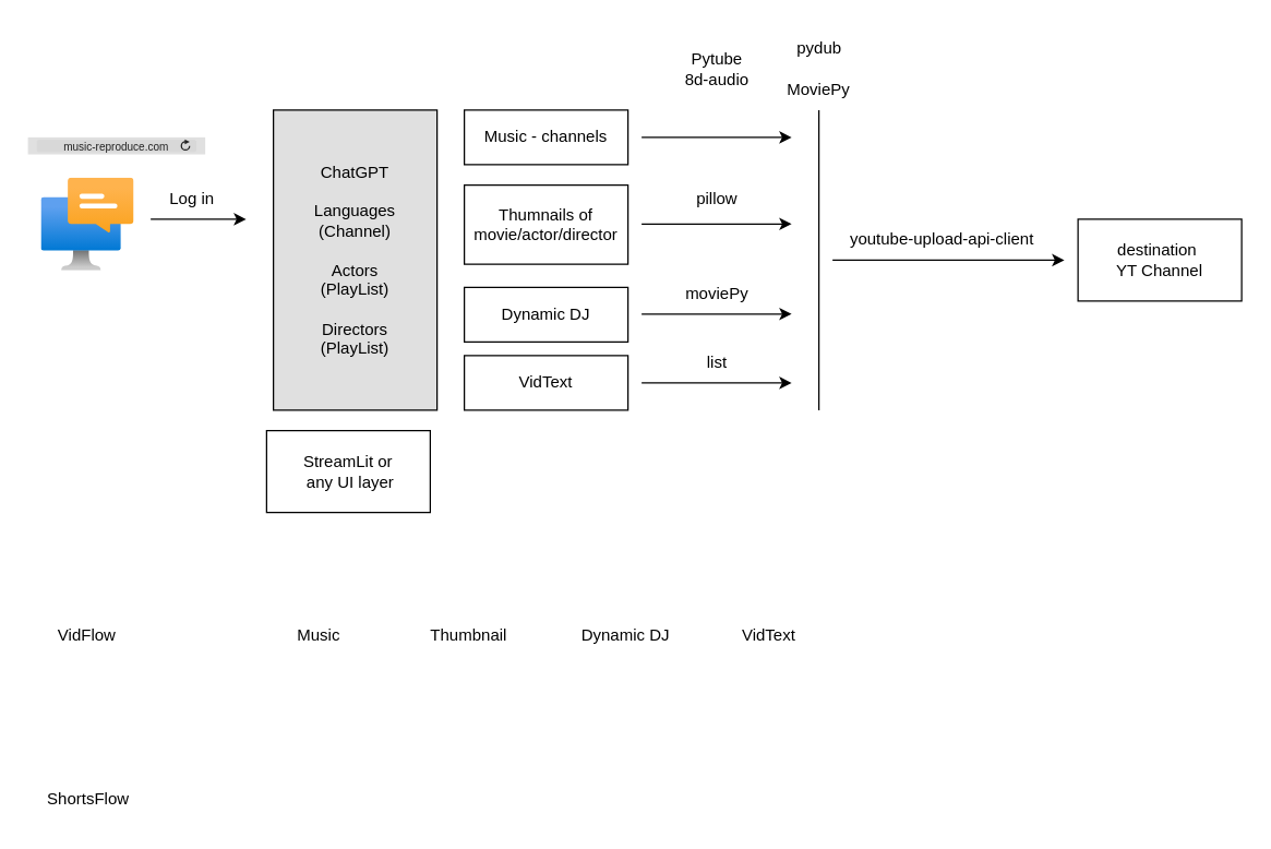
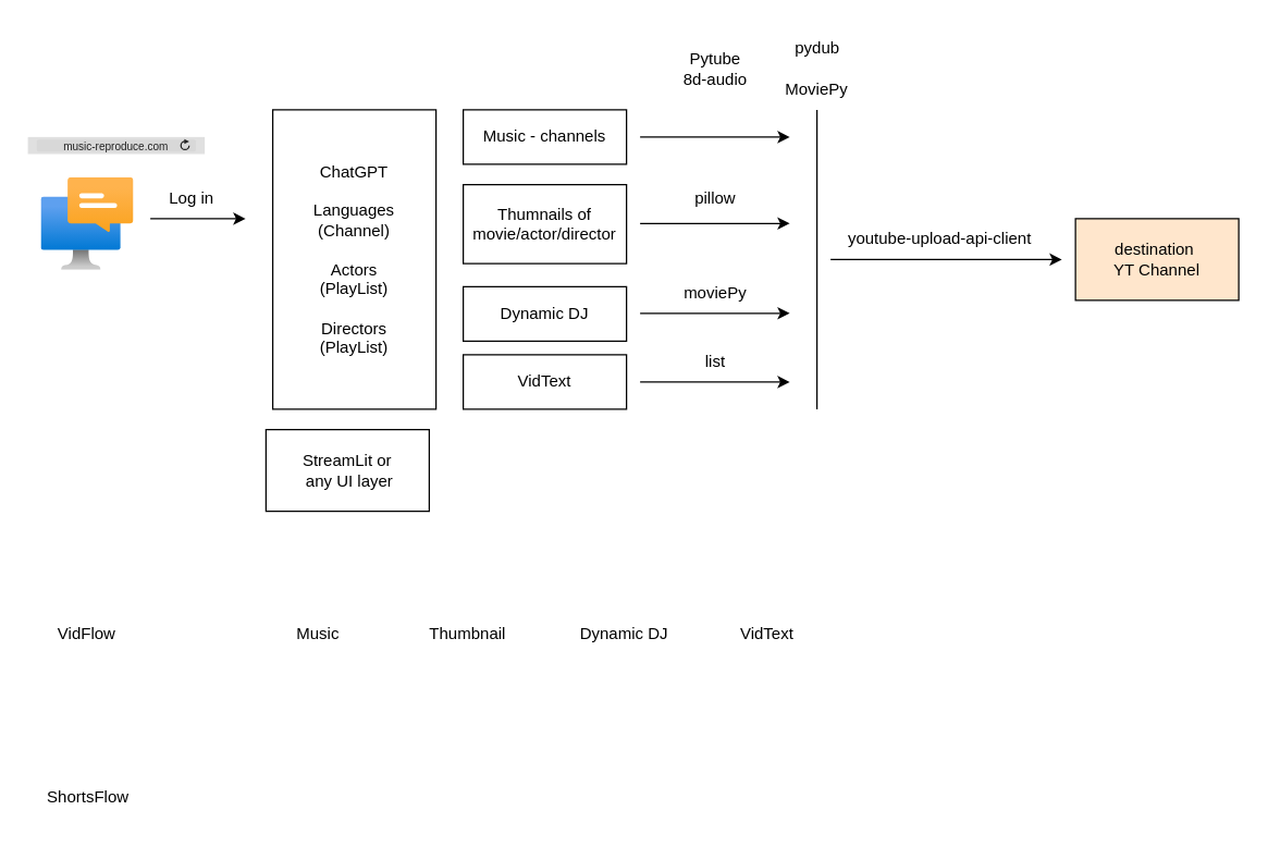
- <mxCell id="4" value="ChatGPT&lt;br&gt;&lt;br&gt;Languages&lt;br&gt;(Channel)&lt;br&gt;&lt;br&gt;Actors&lt;br&gt;(PlayList)&lt;br&gt;&lt;br&gt;Directors&lt;br&gt;(PlayList)" style="rounded=0;whiteSpace=wrap;html=1;fillColor=#e0e0e0;" vertex="1" parent="1"><mxGeometry x="200" y="80" width="120" height="220" as="geometry" /></mxCell>
+ <mxCell id="4" value="ChatGPT&lt;br&gt;&lt;br&gt;Languages&lt;br&gt;(Channel)&lt;br&gt;&lt;br&gt;Actors&lt;br&gt;(PlayList)&lt;br&gt;&lt;br&gt;Directors&lt;br&gt;(PlayList)" style="rounded=0;whiteSpace=wrap;html=1;" vertex="1" parent="1"><mxGeometry x="200" y="80" width="120" height="220" as="geometry" /></mxCell>
- <mxCell id="29" value="destination&amp;nbsp;&lt;br&gt;YT Channel" style="rounded=0;whiteSpace=wrap;html=1;" vertex="1" parent="1"><mxGeometry x="790" y="160" width="120" height="60" as="geometry" /></mxCell>
+ <mxCell id="29" value="destination&amp;nbsp;&lt;br&gt;YT Channel" style="rounded=0;whiteSpace=wrap;html=1;fillColor=#ffe6cc;" vertex="1" parent="1"><mxGeometry x="790" y="160" width="120" height="60" as="geometry" /></mxCell>
